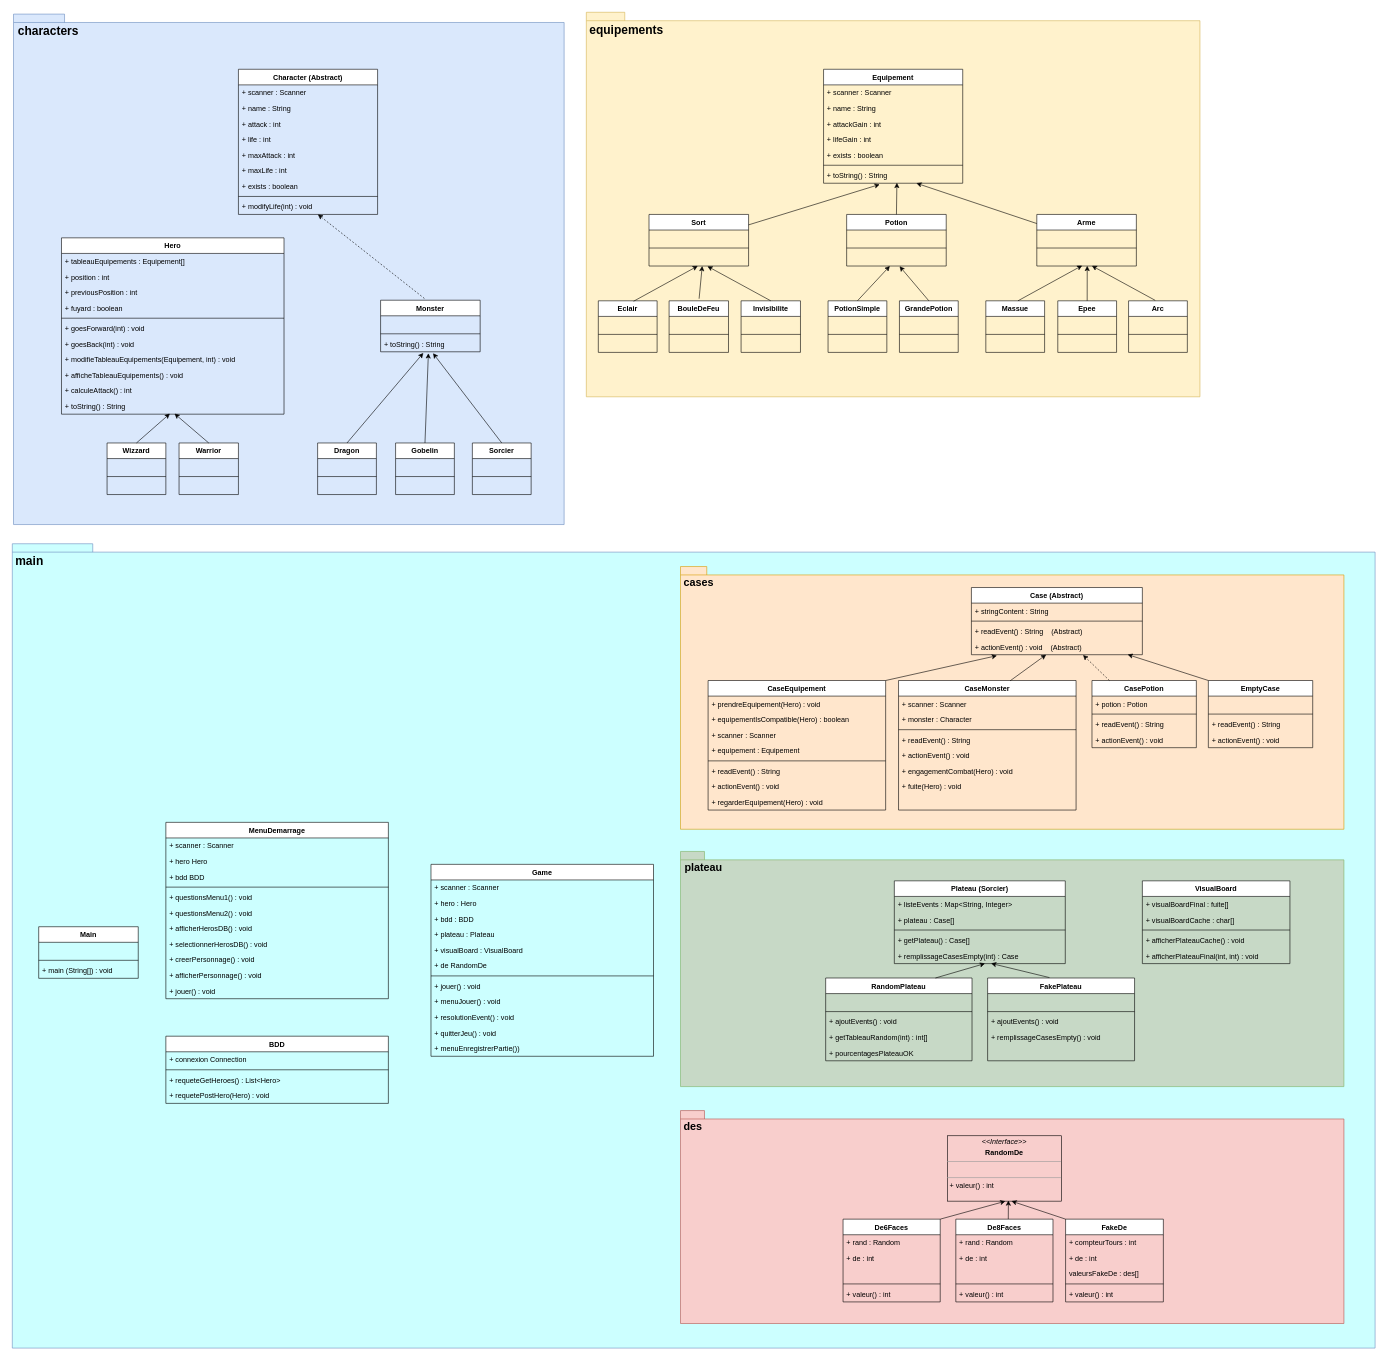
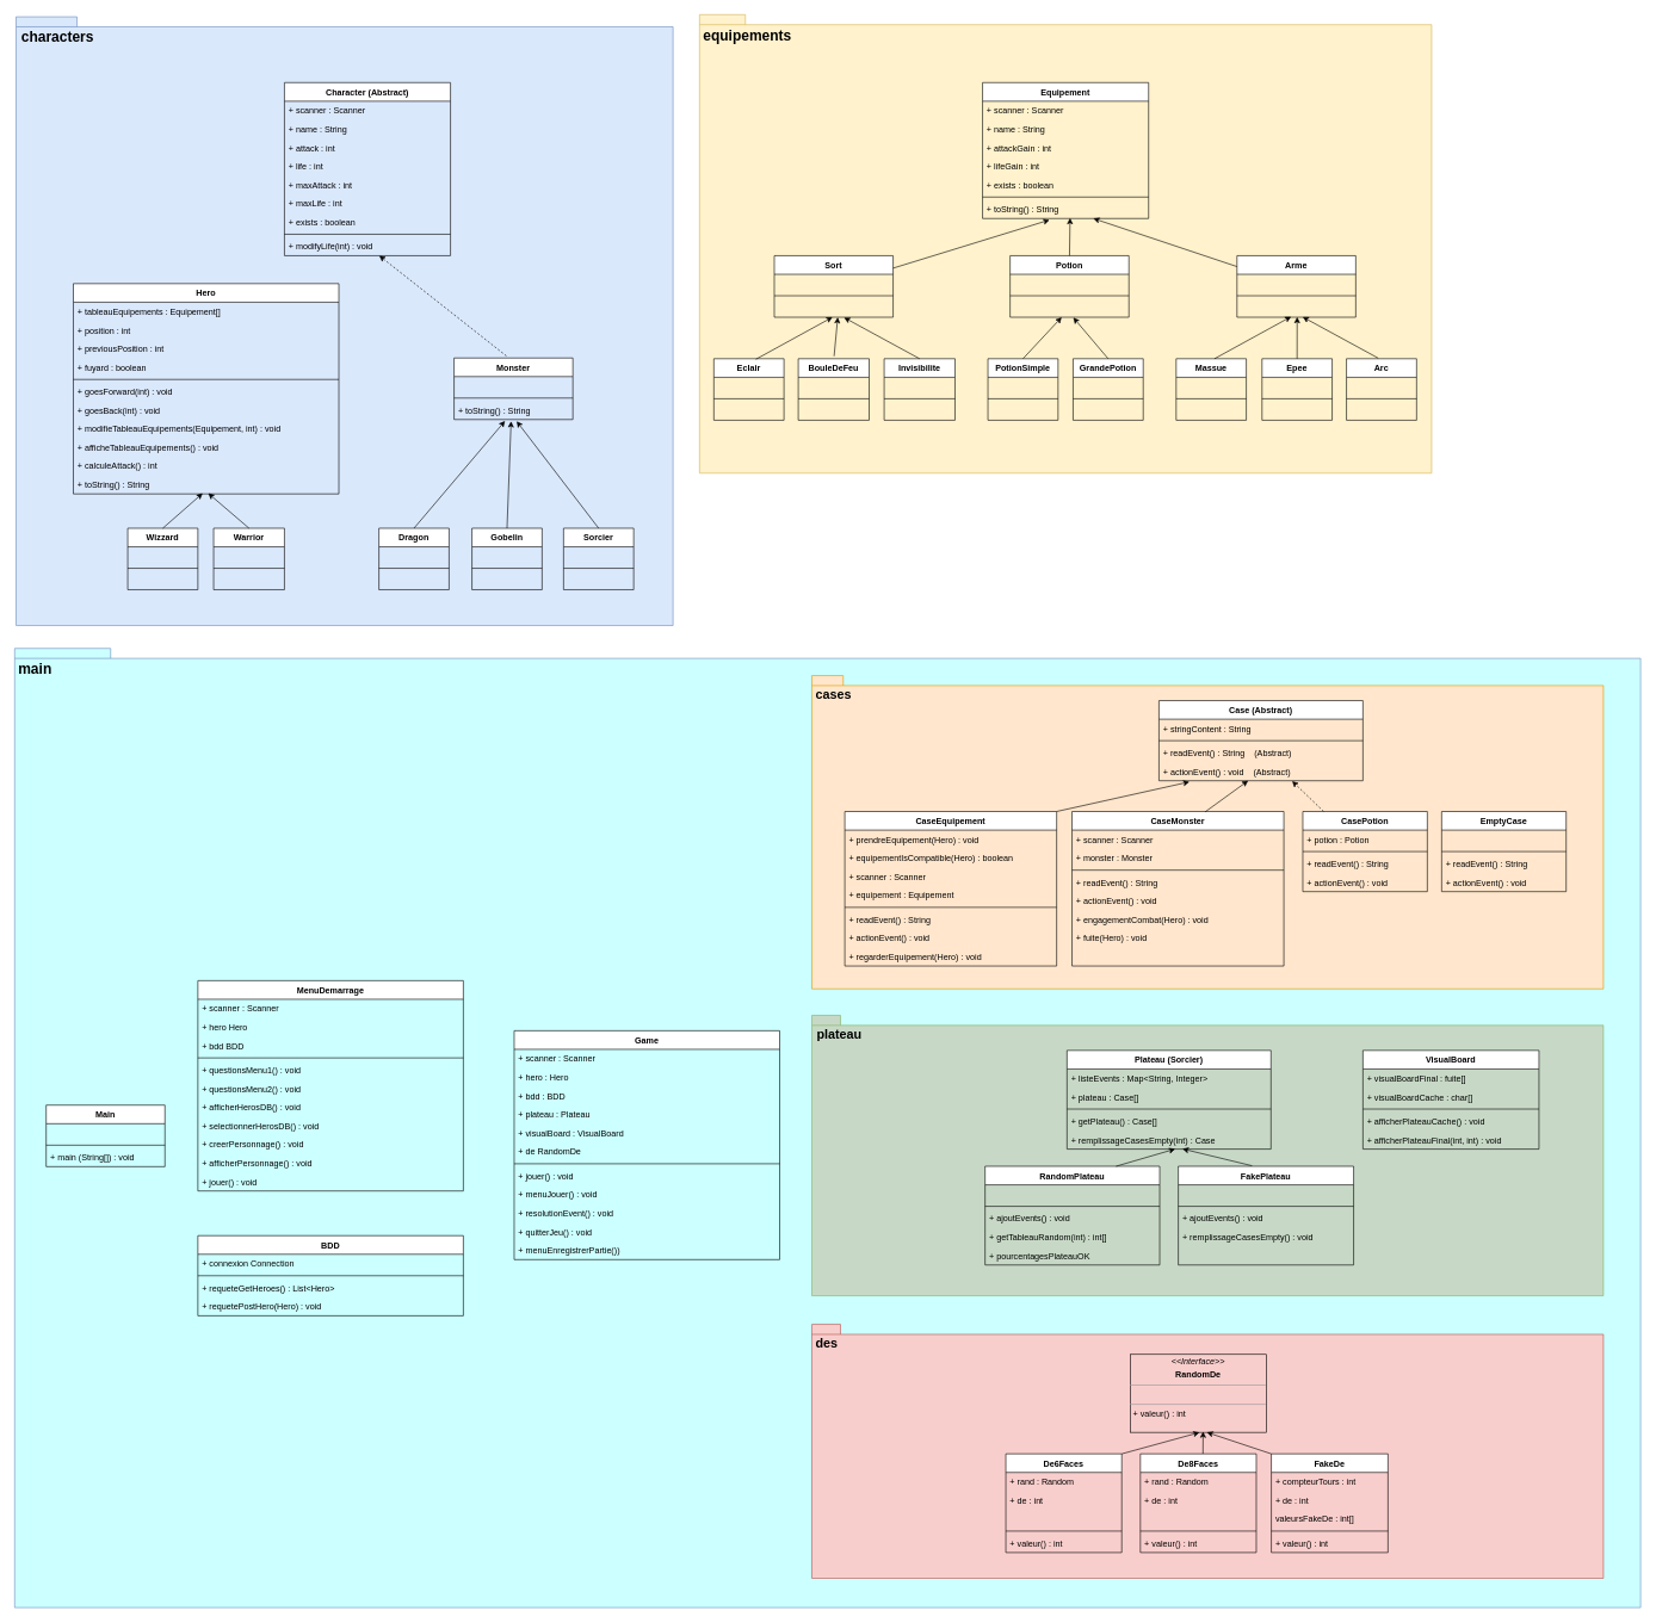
- <mxCell id="236" value="" style="endArrow=classic;html=1;rounded=0;fontSize=18;entryX=0.914;entryY=0.99;entryDx=0;entryDy=0;entryPerimeter=0;exitX=0;exitY=0;exitDx=0;exitDy=0;" edge="1" parent="1" source="208" target="188"><mxGeometry width="50" height="50" relative="1" as="geometry"><mxPoint x="1840.024" y="1144" as="sourcePoint" /><mxPoint x="1785.025" y="1103.988" as="targetPoint" /></mxGeometry></mxCell>
- <mxCell id="201" value="+ monster : Character" style="text;strokeColor=none;fillColor=none;align=left;verticalAlign=top;spacingLeft=4;spacingRight=4;overflow=hidden;rotatable=0;points=[[0,0.5],[1,0.5]];portConstraint=eastwest;" vertex="1" parent="198"><mxGeometry y="52" width="296" height="26" as="geometry" /></mxCell>
+ <mxCell id="201" value="+ monster : Monster" style="text;strokeColor=none;fillColor=none;align=left;verticalAlign=top;spacingLeft=4;spacingRight=4;overflow=hidden;rotatable=0;points=[[0,0.5],[1,0.5]];portConstraint=eastwest;" vertex="1" parent="198"><mxGeometry y="52" width="296" height="26" as="geometry" /></mxCell>
- <mxCell id="162" value="valeursFakeDe : des[]" style="text;strokeColor=none;fillColor=none;align=left;verticalAlign=top;spacingLeft=4;spacingRight=4;overflow=hidden;rotatable=0;points=[[0,0.5],[1,0.5]];portConstraint=eastwest;" vertex="1" parent="159"><mxGeometry y="78" width="163" height="26" as="geometry" /></mxCell>
+ <mxCell id="162" value="valeursFakeDe : int[]" style="text;strokeColor=none;fillColor=none;align=left;verticalAlign=top;spacingLeft=4;spacingRight=4;overflow=hidden;rotatable=0;points=[[0,0.5],[1,0.5]];portConstraint=eastwest;" vertex="1" parent="159"><mxGeometry y="78" width="163" height="26" as="geometry" /></mxCell>
